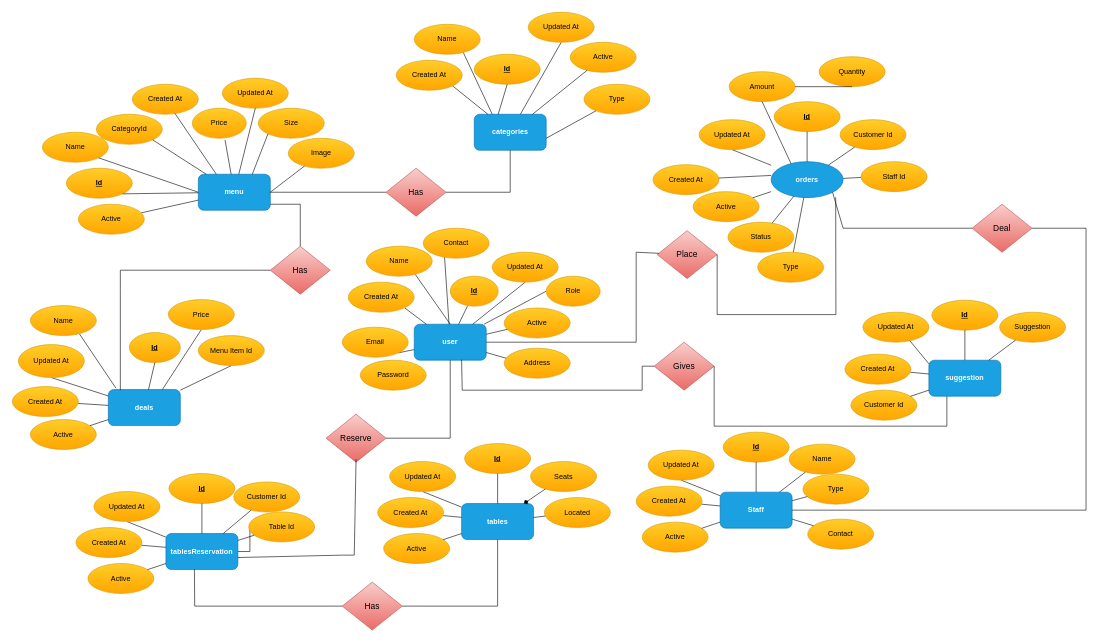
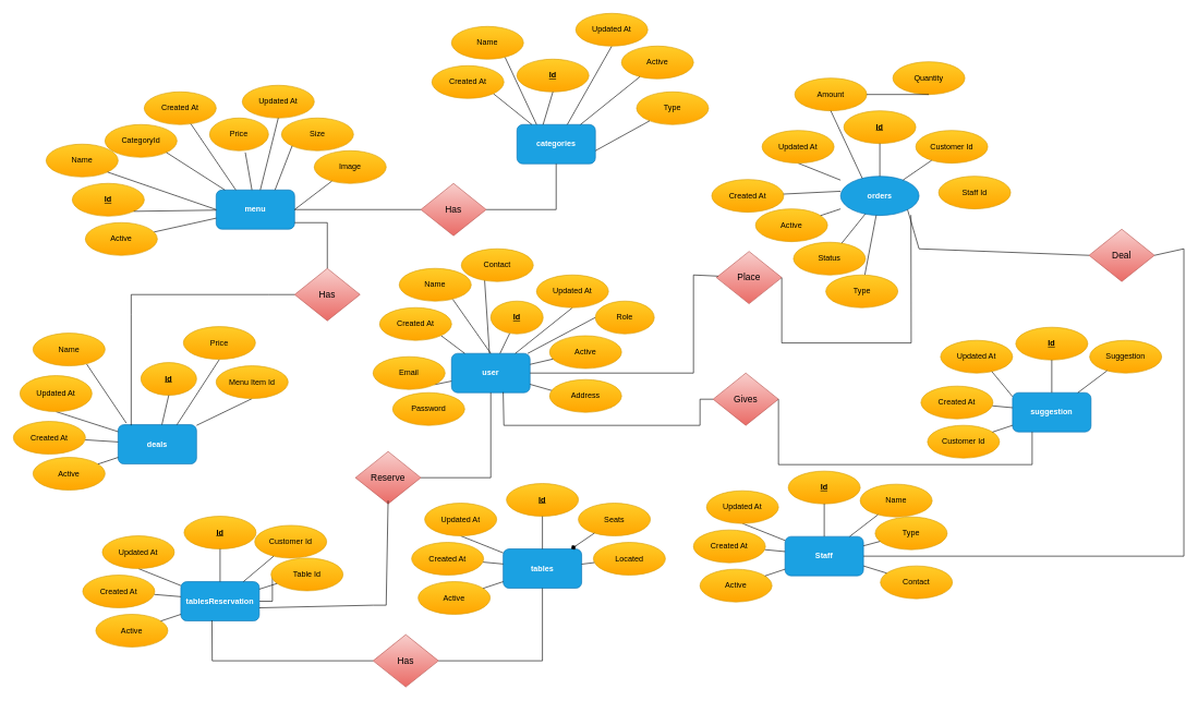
- <mxCell id="178" value="" style="endArrow=none;html=1;rounded=0;" edge="1" parent="161" source="188" target="165"><mxGeometry width="50" height="50" relative="1" as="geometry"><mxPoint x="162" y="185" as="sourcePoint" /><mxPoint x="227" y="211" as="targetPoint" /></mxGeometry></mxCell>
- <mxCell id="206" value="&lt;span style=&quot;font-size: 14px;&quot;&gt;Deal&lt;/span&gt;" style="rhombus;whiteSpace=wrap;html=1;fillColor=#f8cecc;gradientColor=#ea6b66;strokeColor=#b85450;" vertex="1" parent="1"><mxGeometry x="1620" y="340" width="100" height="80" as="geometry" /></mxCell>
+ <mxCell id="206" value="&lt;span style=&quot;font-size: 14px;&quot;&gt;Deal&lt;/span&gt;" style="rhombus;whiteSpace=wrap;html=1;fillColor=#f8cecc;gradientColor=#ea6b66;strokeColor=#b85450;" vertex="1" parent="1"><mxGeometry x="1665" y="350" width="100" height="80" as="geometry" /></mxCell>
